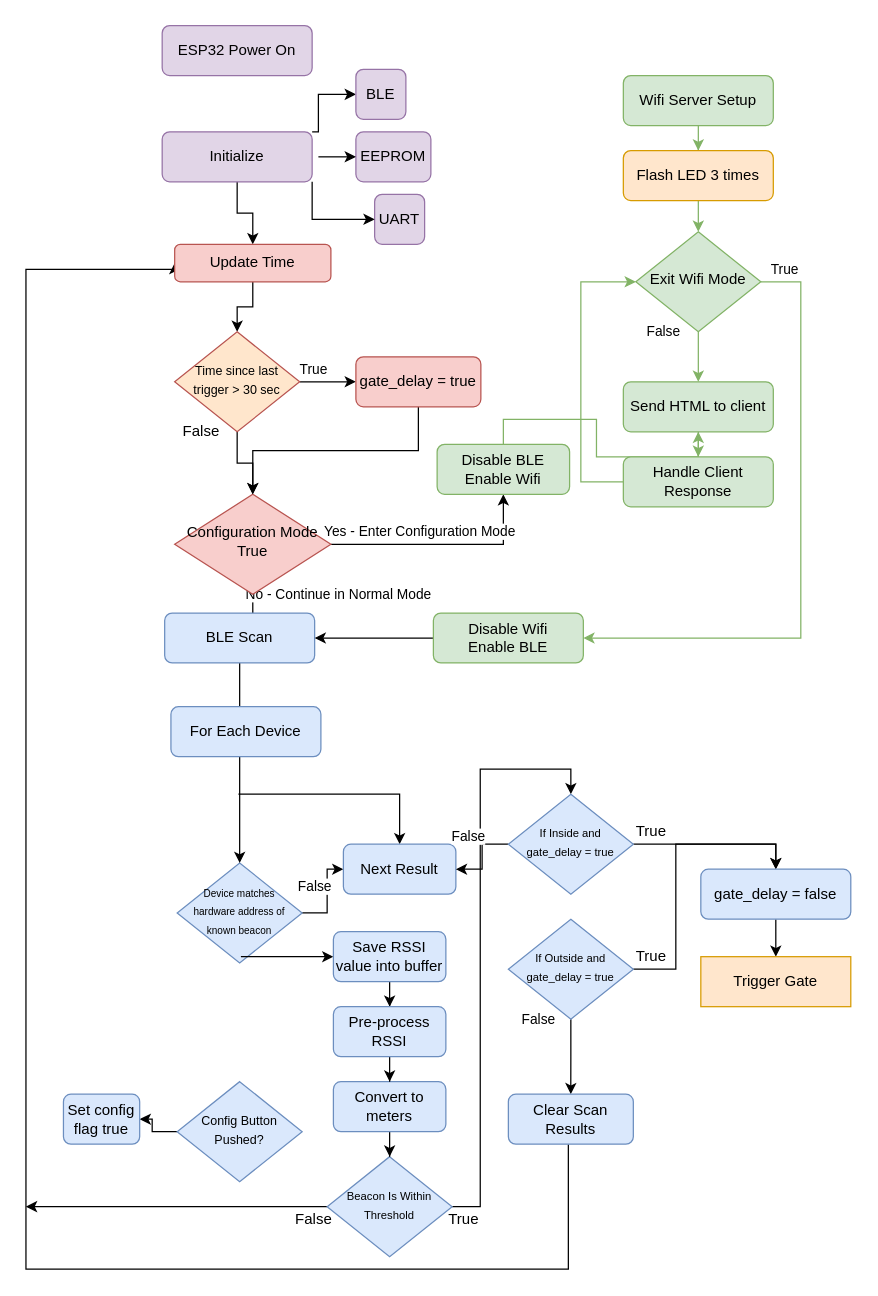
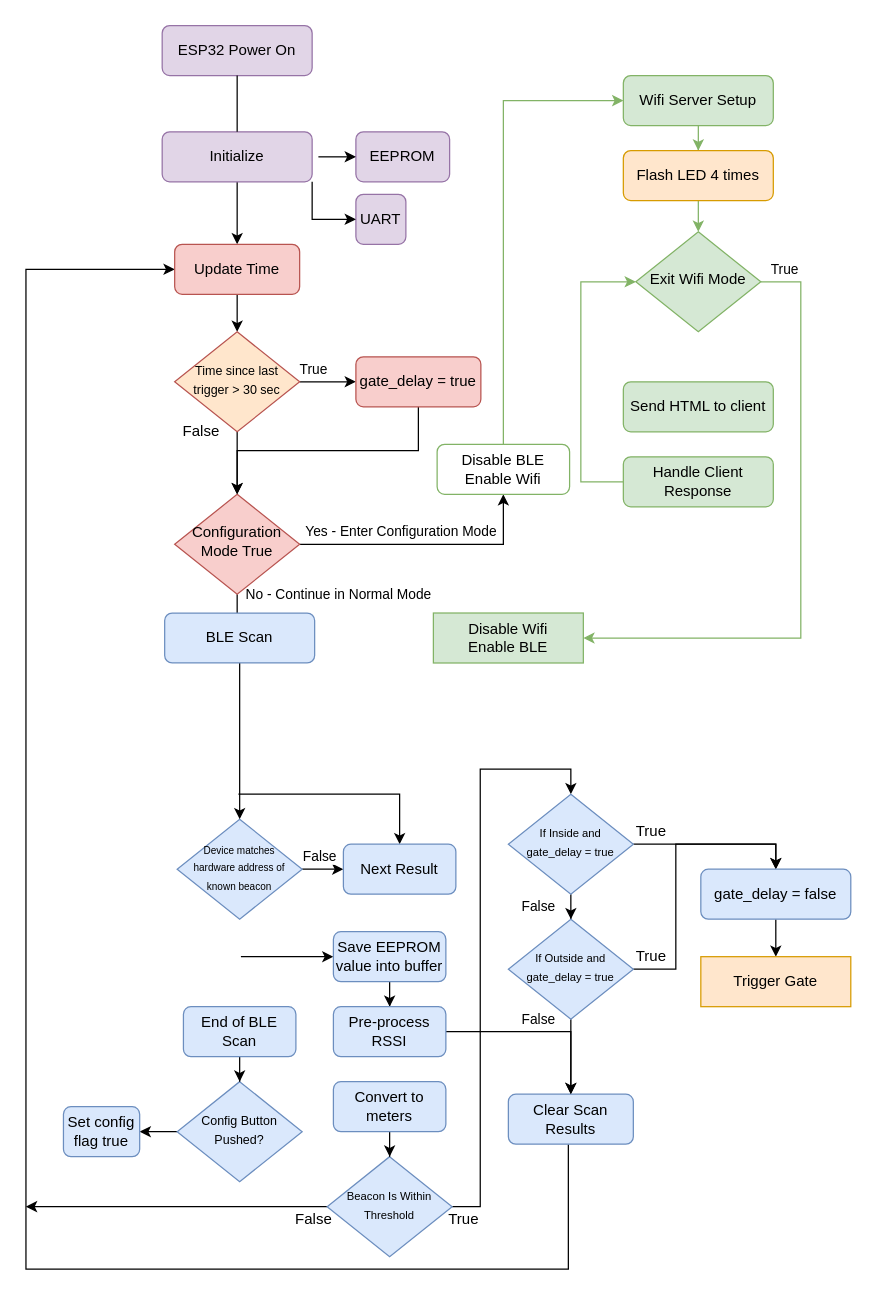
- <mxCell id="14" value="BLE" style="rounded=1;whiteSpace=wrap;html=1;fontSize=12;glass=0;strokeWidth=1;shadow=0;fillColor=#e1d5e7;strokeColor=#9673a6;" parent="1" vertex="1"><mxGeometry x="284" y="55" width="40" height="40" as="geometry" /></mxCell>
- <mxCell id="13" style="edgeStyle=orthogonalEdgeStyle;rounded=0;orthogonalLoop=1;jettySize=auto;html=1;exitX=1;exitY=0;exitDx=0;exitDy=0;entryX=0;entryY=0.5;entryDx=0;entryDy=0;" parent="1" source="11" target="14" edge="1"><mxGeometry relative="1" as="geometry"><mxPoint x="281" y="75" as="targetPoint" /><Array as="points"><mxPoint x="254" y="75" /></Array></mxGeometry></mxCell>
+ <mxCell id="12" value="" style="rounded=0;html=1;jettySize=auto;orthogonalLoop=1;fontSize=11;endArrow=none;endFill=0;endSize=8;strokeWidth=1;shadow=0;labelBackgroundColor=none;edgeStyle=orthogonalEdgeStyle;" parent="1" source="2" target="11" edge="1"><mxGeometry relative="1" as="geometry"><mxPoint x="194" y="65" as="sourcePoint" /><mxPoint x="194" y="425" as="targetPoint" /></mxGeometry></mxCell>
- <mxCell id="15" value="EEPROM" style="rounded=1;whiteSpace=wrap;html=1;fontSize=12;glass=0;strokeWidth=1;shadow=0;fillColor=#e1d5e7;strokeColor=#9673a6;" parent="1" vertex="1"><mxGeometry x="284" y="105" width="60" height="40" as="geometry" /></mxCell>
+ <mxCell id="15" value="EEPROM" style="rounded=1;whiteSpace=wrap;html=1;fontSize=12;glass=0;strokeWidth=1;shadow=0;fillColor=#e1d5e7;strokeColor=#9673a6;" parent="1" vertex="1"><mxGeometry x="284" y="105" width="75" height="40" as="geometry" /></mxCell>
- <mxCell id="52" value="Flash LED 3 times" style="rounded=1;whiteSpace=wrap;html=1;fontSize=12;glass=0;strokeWidth=1;shadow=0;fillColor=#ffe6cc;strokeColor=#d79b00;" parent="1" vertex="1"><mxGeometry x="498" y="120" width="120" height="40" as="geometry" /></mxCell>
+ <mxCell id="52" value="Flash LED 4 times" style="rounded=1;whiteSpace=wrap;html=1;fontSize=12;glass=0;strokeWidth=1;shadow=0;fillColor=#ffe6cc;strokeColor=#d79b00;" parent="1" vertex="1"><mxGeometry x="498" y="120" width="120" height="40" as="geometry" /></mxCell>
- <mxCell id="16" value="UART" style="rounded=1;whiteSpace=wrap;html=1;fontSize=12;glass=0;strokeWidth=1;shadow=0;fillColor=#e1d5e7;strokeColor=#9673a6;" parent="1" vertex="1"><mxGeometry x="299" y="155" width="40" height="40" as="geometry" /></mxCell>
+ <mxCell id="16" value="UART" style="rounded=1;whiteSpace=wrap;html=1;fontSize=12;glass=0;strokeWidth=1;shadow=0;fillColor=#e1d5e7;strokeColor=#9673a6;" parent="1" vertex="1"><mxGeometry x="284" y="155" width="40" height="40" as="geometry" /></mxCell>
- <mxCell id="62" value="Update Time" style="rounded=1;whiteSpace=wrap;html=1;fontSize=12;glass=0;strokeWidth=1;shadow=0;fillColor=#f8cecc;strokeColor=#b85450;" parent="1" vertex="1"><mxGeometry x="139" y="195" width="125" height="30" as="geometry" /></mxCell>
+ <mxCell id="62" value="Update Time" style="rounded=1;whiteSpace=wrap;html=1;fontSize=12;glass=0;strokeWidth=1;shadow=0;fillColor=#f8cecc;strokeColor=#b85450;" parent="1" vertex="1"><mxGeometry x="139" y="195" width="100" height="40" as="geometry" /></mxCell>
- <mxCell id="57" value="False" style="edgeStyle=orthogonalEdgeStyle;rounded=0;orthogonalLoop=1;jettySize=auto;html=1;entryX=0.5;entryY=0;entryDx=0;entryDy=0;endArrow=classic;endFill=1;fillColor=#d5e8d4;strokeColor=#82b366;" parent="1" source="59" target="54" edge="1"><mxGeometry x="-1" y="-28" relative="1" as="geometry"><mxPoint as="offset" /></mxGeometry></mxCell>
- <mxCell id="25" style="edgeStyle=orthogonalEdgeStyle;rounded=0;orthogonalLoop=1;jettySize=auto;html=1;endArrow=classic;endFill=1;exitX=0.5;exitY=0;exitDx=0;exitDy=0;fillColor=#d5e8d4;strokeColor=#82b366;" parent="1" source="26" target="54" edge="1"><mxGeometry relative="1" as="geometry"><mxPoint x="458" y="290" as="sourcePoint" /></mxGeometry></mxCell>
+ <mxCell id="25" style="edgeStyle=orthogonalEdgeStyle;rounded=0;orthogonalLoop=1;jettySize=auto;html=1;entryX=0;entryY=0.5;entryDx=0;entryDy=0;endArrow=classic;endFill=1;exitX=0.5;exitY=0;exitDx=0;exitDy=0;fillColor=#d5e8d4;strokeColor=#82b366;" parent="1" source="26" target="50" edge="1"><mxGeometry relative="1" as="geometry"><mxPoint x="458" y="290" as="sourcePoint" /></mxGeometry></mxCell>
- <mxCell id="53" style="edgeStyle=orthogonalEdgeStyle;rounded=0;orthogonalLoop=1;jettySize=auto;html=1;entryX=0.5;entryY=0;entryDx=0;entryDy=0;endArrow=classic;endFill=1;fillColor=#d5e8d4;strokeColor=#82b366;" parent="1" source="54" target="56" edge="1"><mxGeometry relative="1" as="geometry" /></mxCell>
- <mxCell id="26" value="Disable BLE&lt;br&gt;Enable Wifi" style="rounded=1;whiteSpace=wrap;html=1;fontSize=12;glass=0;strokeWidth=1;shadow=0;fillColor=#d5e8d4;strokeColor=#82b366;" parent="1" vertex="1"><mxGeometry x="349" y="355" width="106" height="40" as="geometry" /></mxCell>
+ <mxCell id="26" value="Disable BLE&lt;br&gt;Enable Wifi" style="rounded=1;whiteSpace=wrap;html=1;fontSize=12;glass=0;strokeWidth=1;shadow=0;fillColor=#ffffff;strokeColor=#82b366;" parent="1" vertex="1"><mxGeometry x="349" y="355" width="106" height="40" as="geometry" /></mxCell>
- <mxCell id="5" value="Configuration Mode True" style="rhombus;whiteSpace=wrap;html=1;shadow=0;fontFamily=Helvetica;fontSize=12;align=center;strokeWidth=1;spacing=6;spacingTop=-4;fillColor=#f8cecc;strokeColor=#b85450;" parent="1" vertex="1"><mxGeometry x="139" y="395" width="125" height="80" as="geometry" /></mxCell>
+ <mxCell id="5" value="Configuration Mode True" style="rhombus;whiteSpace=wrap;html=1;shadow=0;fontFamily=Helvetica;fontSize=12;align=center;strokeWidth=1;spacing=6;spacingTop=-4;fillColor=#f8cecc;strokeColor=#b85450;" parent="1" vertex="1"><mxGeometry x="139" y="395" width="100" height="80" as="geometry" /></mxCell>
- <mxCell id="60" style="edgeStyle=orthogonalEdgeStyle;rounded=0;orthogonalLoop=1;jettySize=auto;html=1;entryX=1;entryY=0.5;entryDx=0;entryDy=0;endArrow=classic;endFill=1;" parent="1" source="61" target="9" edge="1"><mxGeometry relative="1" as="geometry" /></mxCell>
- <mxCell id="61" value="Disable Wifi&lt;br&gt;Enable BLE" style="rounded=1;whiteSpace=wrap;html=1;fontSize=12;glass=0;strokeWidth=1;shadow=0;fillColor=#d5e8d4;strokeColor=#82b366;" parent="1" vertex="1"><mxGeometry x="346" y="490" width="120" height="40" as="geometry" /></mxCell>
+ <mxCell id="61" value="Disable Wifi&lt;br&gt;Enable BLE" style="whiteSpace=wrap;html=1;fontSize=12;glass=0;strokeWidth=1;shadow=0;fillColor=#d5e8d4;strokeColor=#82b366;rounded=0;" parent="1" vertex="1"><mxGeometry x="346" y="490" width="120" height="40" as="geometry" /></mxCell>
- <mxCell id="27" value="For Each Device" style="rounded=1;whiteSpace=wrap;html=1;fontSize=12;glass=0;strokeWidth=1;shadow=0;fillColor=#dae8fc;strokeColor=#6c8ebf;" parent="1" vertex="1"><mxGeometry x="136" y="565" width="120" height="40" as="geometry" /></mxCell>
- <mxCell id="39" value="False" style="edgeStyle=orthogonalEdgeStyle;rounded=0;orthogonalLoop=1;jettySize=auto;html=1;endArrow=classic;endFill=1;" parent="1" source="41" target="29" edge="1"><mxGeometry x="0.667" y="-26" relative="1" as="geometry"><mxPoint as="offset" /></mxGeometry></mxCell>
+ <mxCell id="39" value="False" style="edgeStyle=orthogonalEdgeStyle;rounded=0;orthogonalLoop=1;jettySize=auto;html=1;entryX=0.5;entryY=0;entryDx=0;entryDy=0;endArrow=classic;endFill=1;" parent="1" source="41" target="44" edge="1"><mxGeometry x="0.667" y="-26" relative="1" as="geometry"><mxPoint as="offset" /></mxGeometry></mxCell>
- <mxCell id="7" value="&lt;font style=&quot;font-size: 8px&quot;&gt;Device matches hardware address of known beacon&lt;/font&gt;" style="rhombus;whiteSpace=wrap;html=1;shadow=0;fontFamily=Helvetica;fontSize=12;align=center;strokeWidth=1;spacing=6;spacingTop=-4;fillColor=#dae8fc;strokeColor=#6c8ebf;" parent="1" vertex="1"><mxGeometry x="141" y="690" width="100" height="80" as="geometry" /></mxCell>
+ <mxCell id="7" value="&lt;font style=&quot;font-size: 8px&quot;&gt;Device matches hardware address of known beacon&lt;/font&gt;" style="rhombus;whiteSpace=wrap;html=1;shadow=0;fontFamily=Helvetica;fontSize=12;align=center;strokeWidth=1;spacing=6;spacingTop=-4;fillColor=#dae8fc;strokeColor=#6c8ebf;" parent="1" vertex="1"><mxGeometry x="141" y="655" width="100" height="80" as="geometry" /></mxCell>
- <mxCell id="32" value="Save RSSI value into buffer" style="rounded=1;whiteSpace=wrap;html=1;fontSize=12;glass=0;strokeWidth=1;shadow=0;fillColor=#dae8fc;strokeColor=#6c8ebf;" parent="1" vertex="1"><mxGeometry x="266" y="745" width="90" height="40" as="geometry" /></mxCell>
+ <mxCell id="32" value="Save EEPROM value into buffer" style="rounded=1;whiteSpace=wrap;html=1;fontSize=12;glass=0;strokeWidth=1;shadow=0;fillColor=#dae8fc;strokeColor=#6c8ebf;" parent="1" vertex="1"><mxGeometry x="266" y="745" width="90" height="40" as="geometry" /></mxCell>
+ <mxCell id="65" value="End of BLE Scan" style="rounded=1;whiteSpace=wrap;html=1;fontSize=12;glass=0;strokeWidth=1;shadow=0;fillColor=#dae8fc;strokeColor=#6c8ebf;" vertex="1" parent="1"><mxGeometry x="146" y="805" width="90" height="40" as="geometry" /></mxCell>
+ <mxCell id="64" style="edgeStyle=orthogonalEdgeStyle;rounded=0;sketch=0;orthogonalLoop=1;jettySize=auto;html=1;entryX=0.5;entryY=0;entryDx=0;entryDy=0;shadow=0;fontSize=12;fontColor=#000000;startArrow=none;startFill=0;endArrow=classic;endFill=1;strokeColor=#000000;strokeWidth=1;" edge="1" parent="1" source="65" target="37"><mxGeometry relative="1" as="geometry" /></mxCell>
- <mxCell id="68" style="edgeStyle=orthogonalEdgeStyle;rounded=0;sketch=0;orthogonalLoop=1;jettySize=auto;html=1;entryX=0.5;entryY=0;entryDx=0;entryDy=0;shadow=0;fontSize=12;fontColor=#000000;startArrow=none;startFill=0;endArrow=classic;endFill=1;strokeColor=#000000;strokeWidth=1;" edge="1" parent="1" source="69" target="67"><mxGeometry relative="1" as="geometry" /></mxCell>
+ <mxCell id="68" style="edgeStyle=orthogonalEdgeStyle;rounded=0;sketch=0;orthogonalLoop=1;jettySize=auto;html=1;shadow=0;fontSize=12;fontColor=#000000;startArrow=none;startFill=0;endArrow=classic;endFill=1;strokeColor=#000000;strokeWidth=1;" edge="1" parent="1" source="69" target="48"><mxGeometry relative="1" as="geometry" /></mxCell>
- <mxCell id="38" value="Set config flag true" style="rounded=1;whiteSpace=wrap;html=1;fontSize=12;glass=0;strokeWidth=1;shadow=0;fillColor=#dae8fc;strokeColor=#6c8ebf;" parent="1" vertex="1"><mxGeometry x="50" y="875" width="61" height="40" as="geometry" /></mxCell>
+ <mxCell id="38" value="Set config flag true" style="rounded=1;whiteSpace=wrap;html=1;fontSize=12;glass=0;strokeWidth=1;shadow=0;fillColor=#dae8fc;strokeColor=#6c8ebf;" parent="1" vertex="1"><mxGeometry x="50" y="885" width="61" height="40" as="geometry" /></mxCell>
